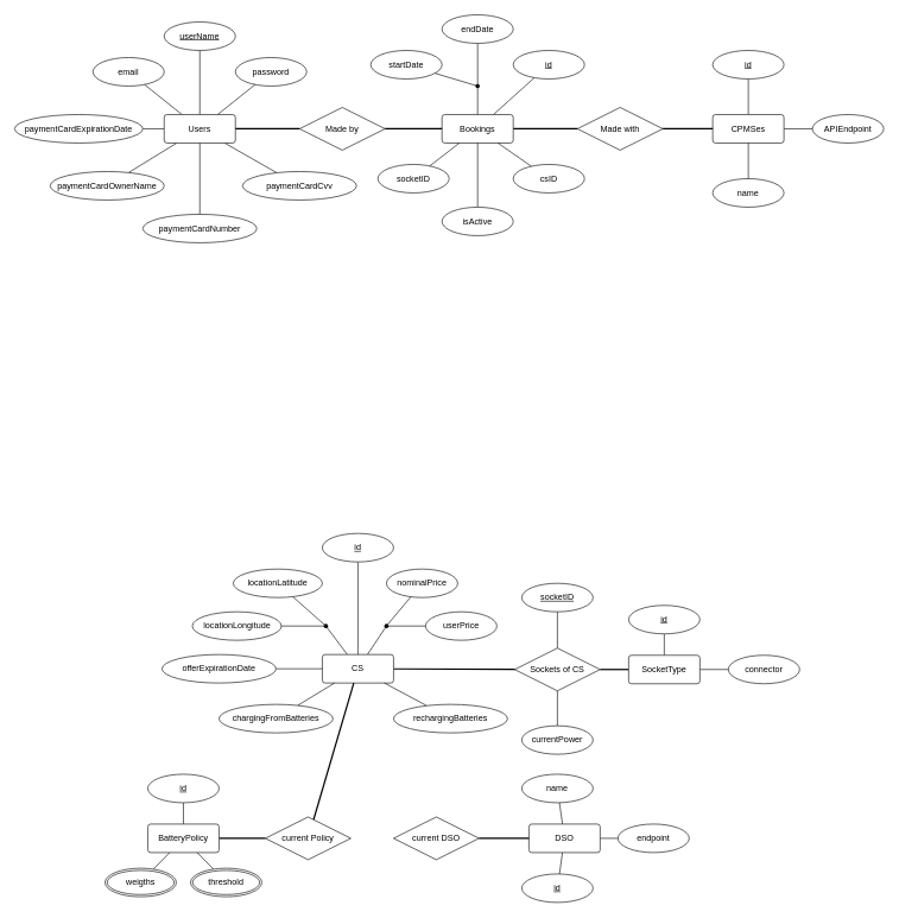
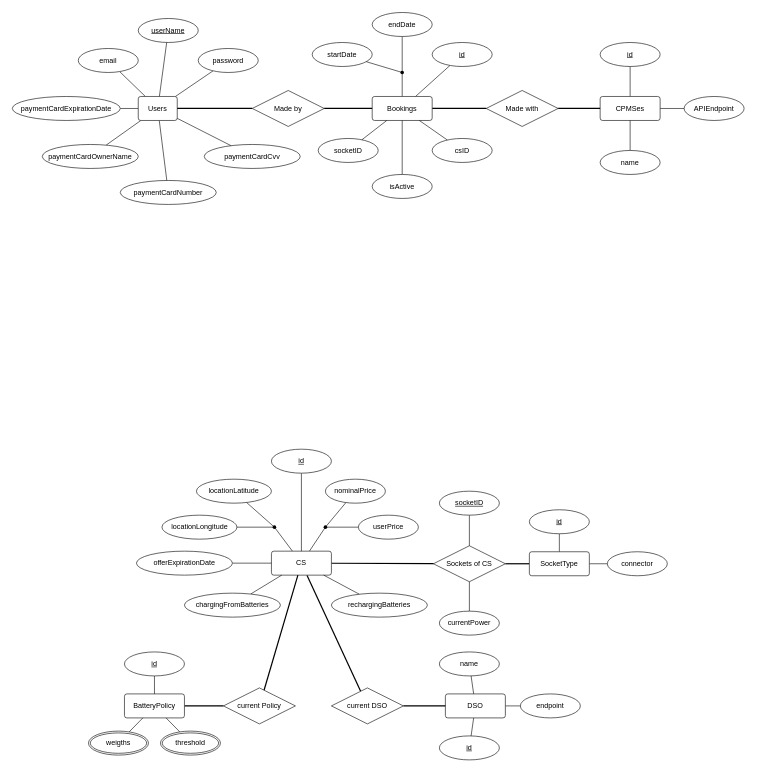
- <mxCell id="9" value="Users" style="rounded=1;arcSize=10;whiteSpace=wrap;html=1;align=center;" vertex="1" parent="1"><mxGeometry x="230" y="160" width="100" height="40" as="geometry" /></mxCell>
+ <mxCell id="9" value="Users" style="rounded=1;arcSize=10;whiteSpace=wrap;html=1;align=center;" vertex="1" parent="1"><mxGeometry x="230" y="160" width="65" height="40" as="geometry" /></mxCell>
- <mxCell id="77" value="connector" style="ellipse;whiteSpace=wrap;html=1;align=center;" vertex="1" parent="1"><mxGeometry x="1022" y="919" width="100" height="40" as="geometry" /></mxCell>
+ <mxCell id="77" value="connector" style="ellipse;whiteSpace=wrap;html=1;align=center;" vertex="1" parent="1"><mxGeometry x="1012" y="919" width="100" height="40" as="geometry" /></mxCell>
+ <mxCell id="48" style="edgeStyle=none;rounded=0;orthogonalLoop=1;jettySize=auto;html=1;strokeWidth=2;endArrow=none;endFill=0;" edge="1" parent="1" source="49" target="87"><mxGeometry relative="1" as="geometry" /></mxCell>
